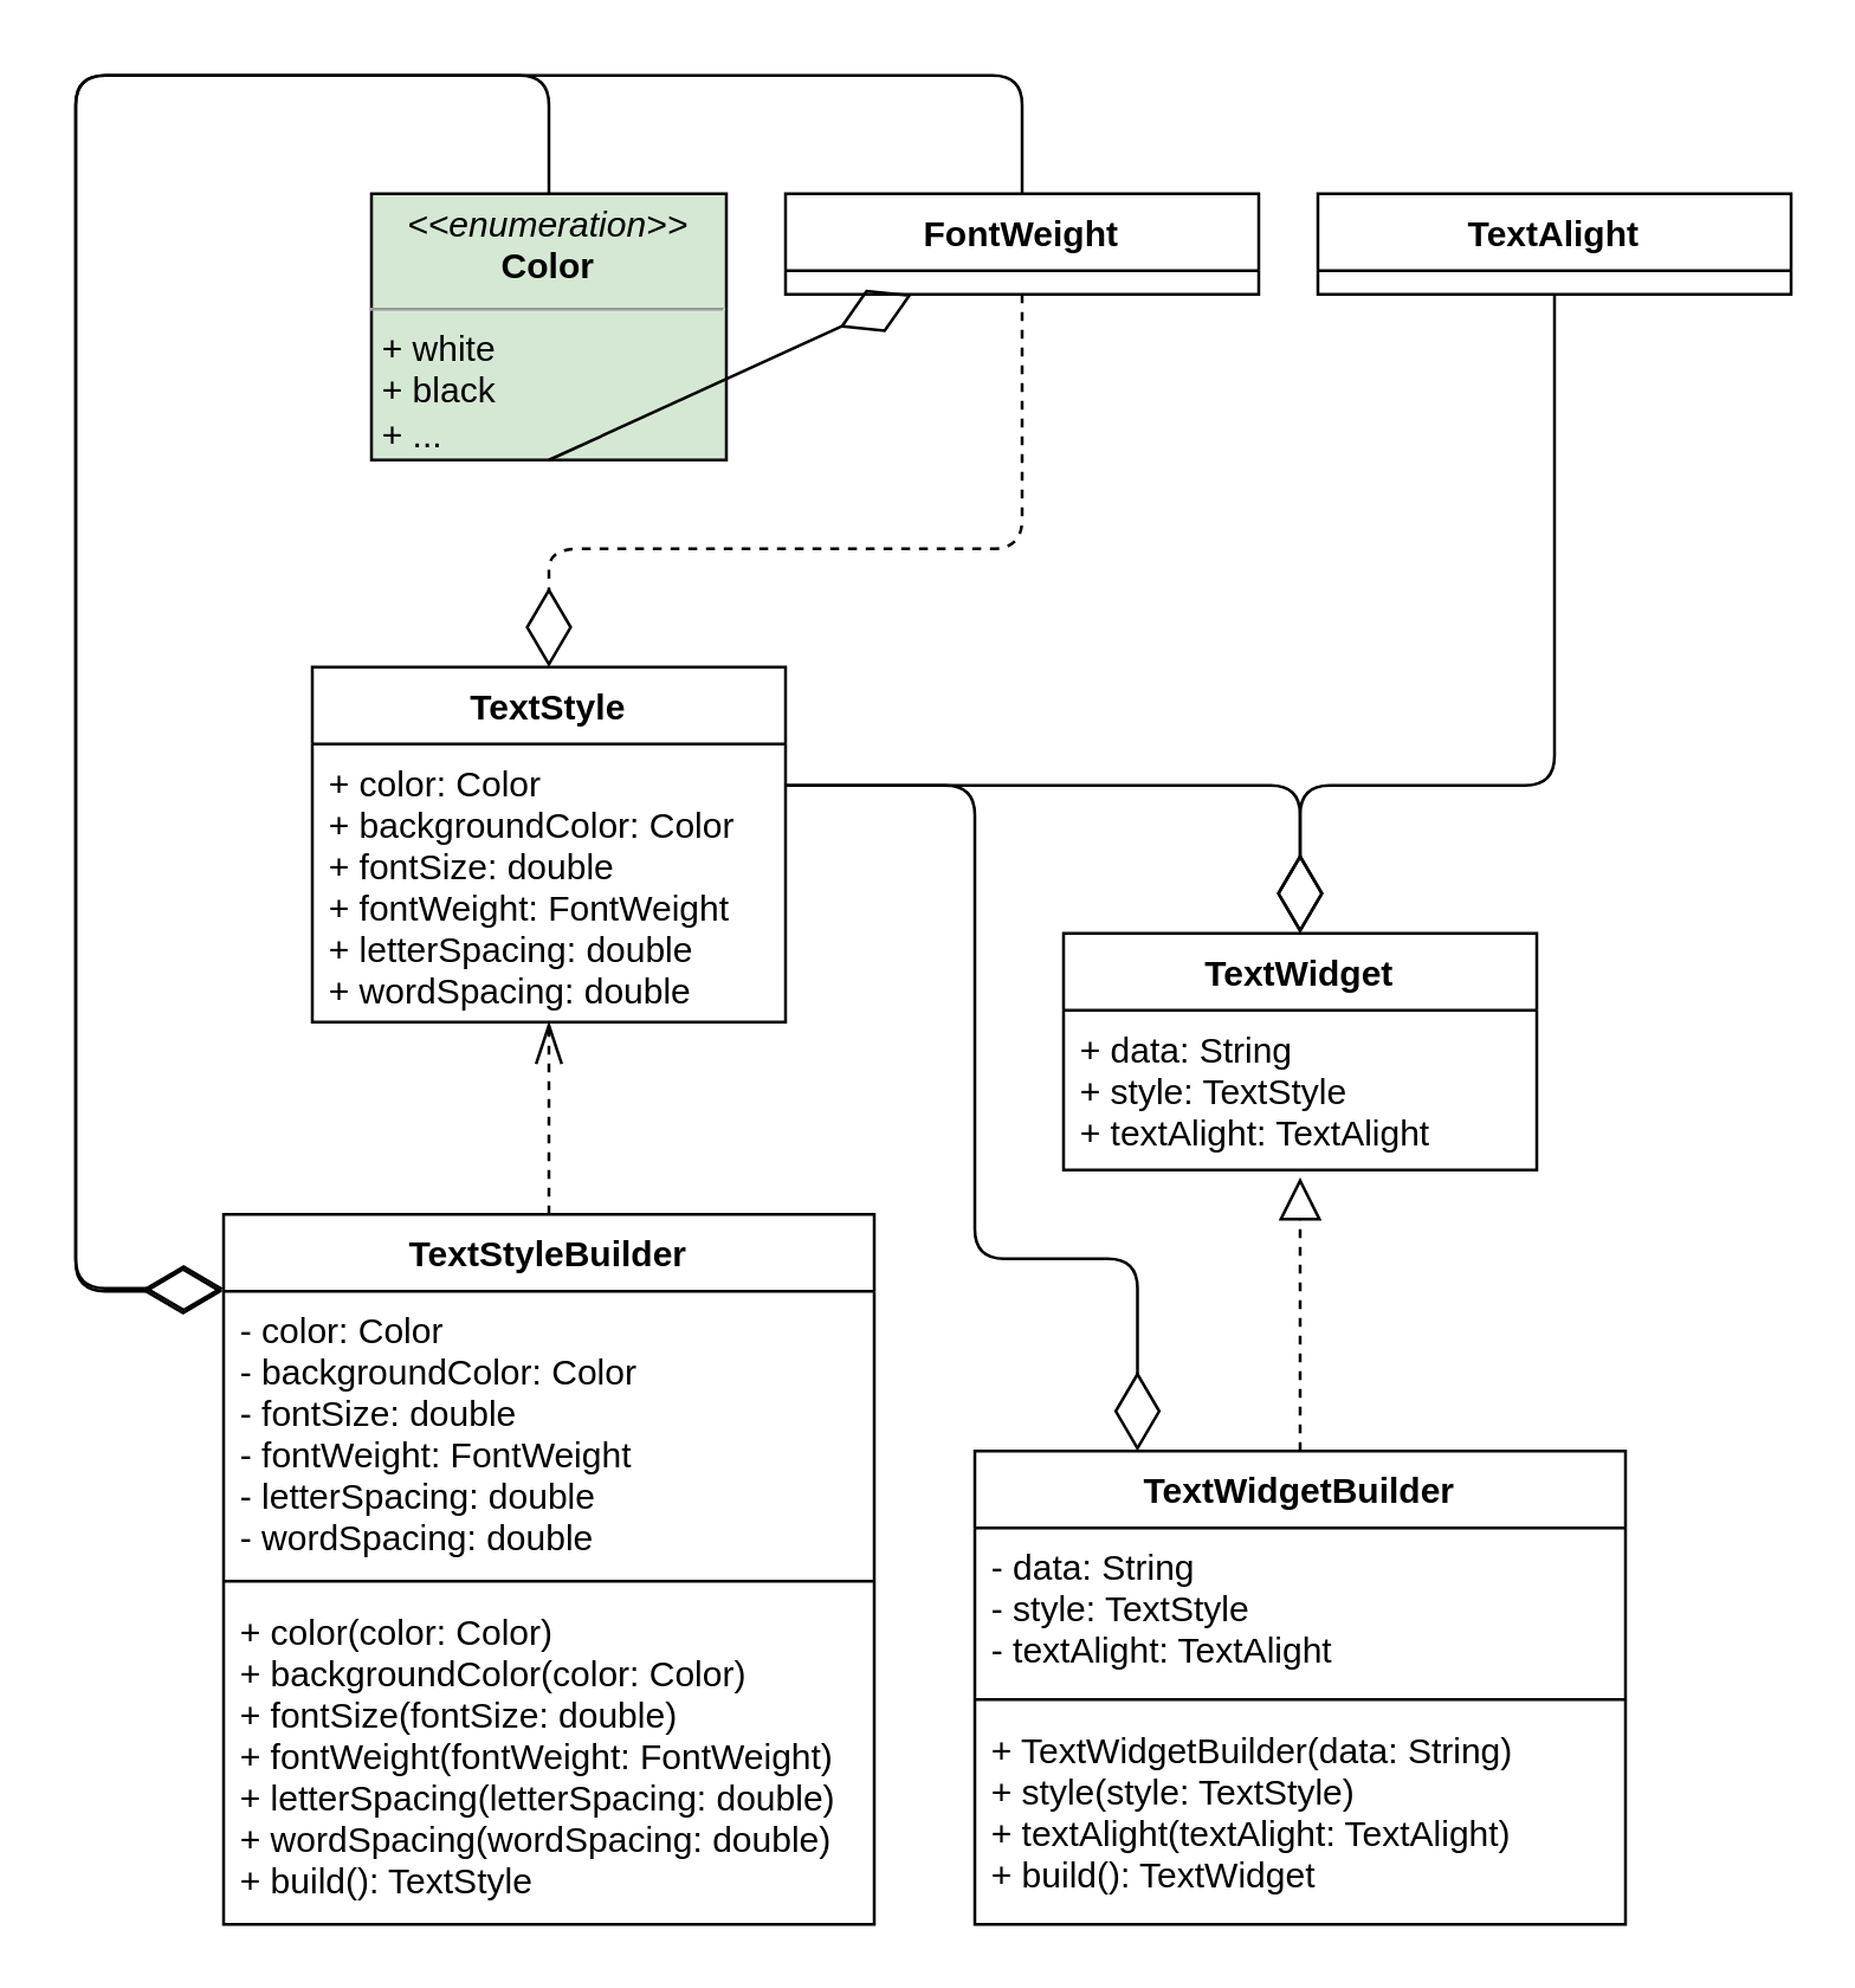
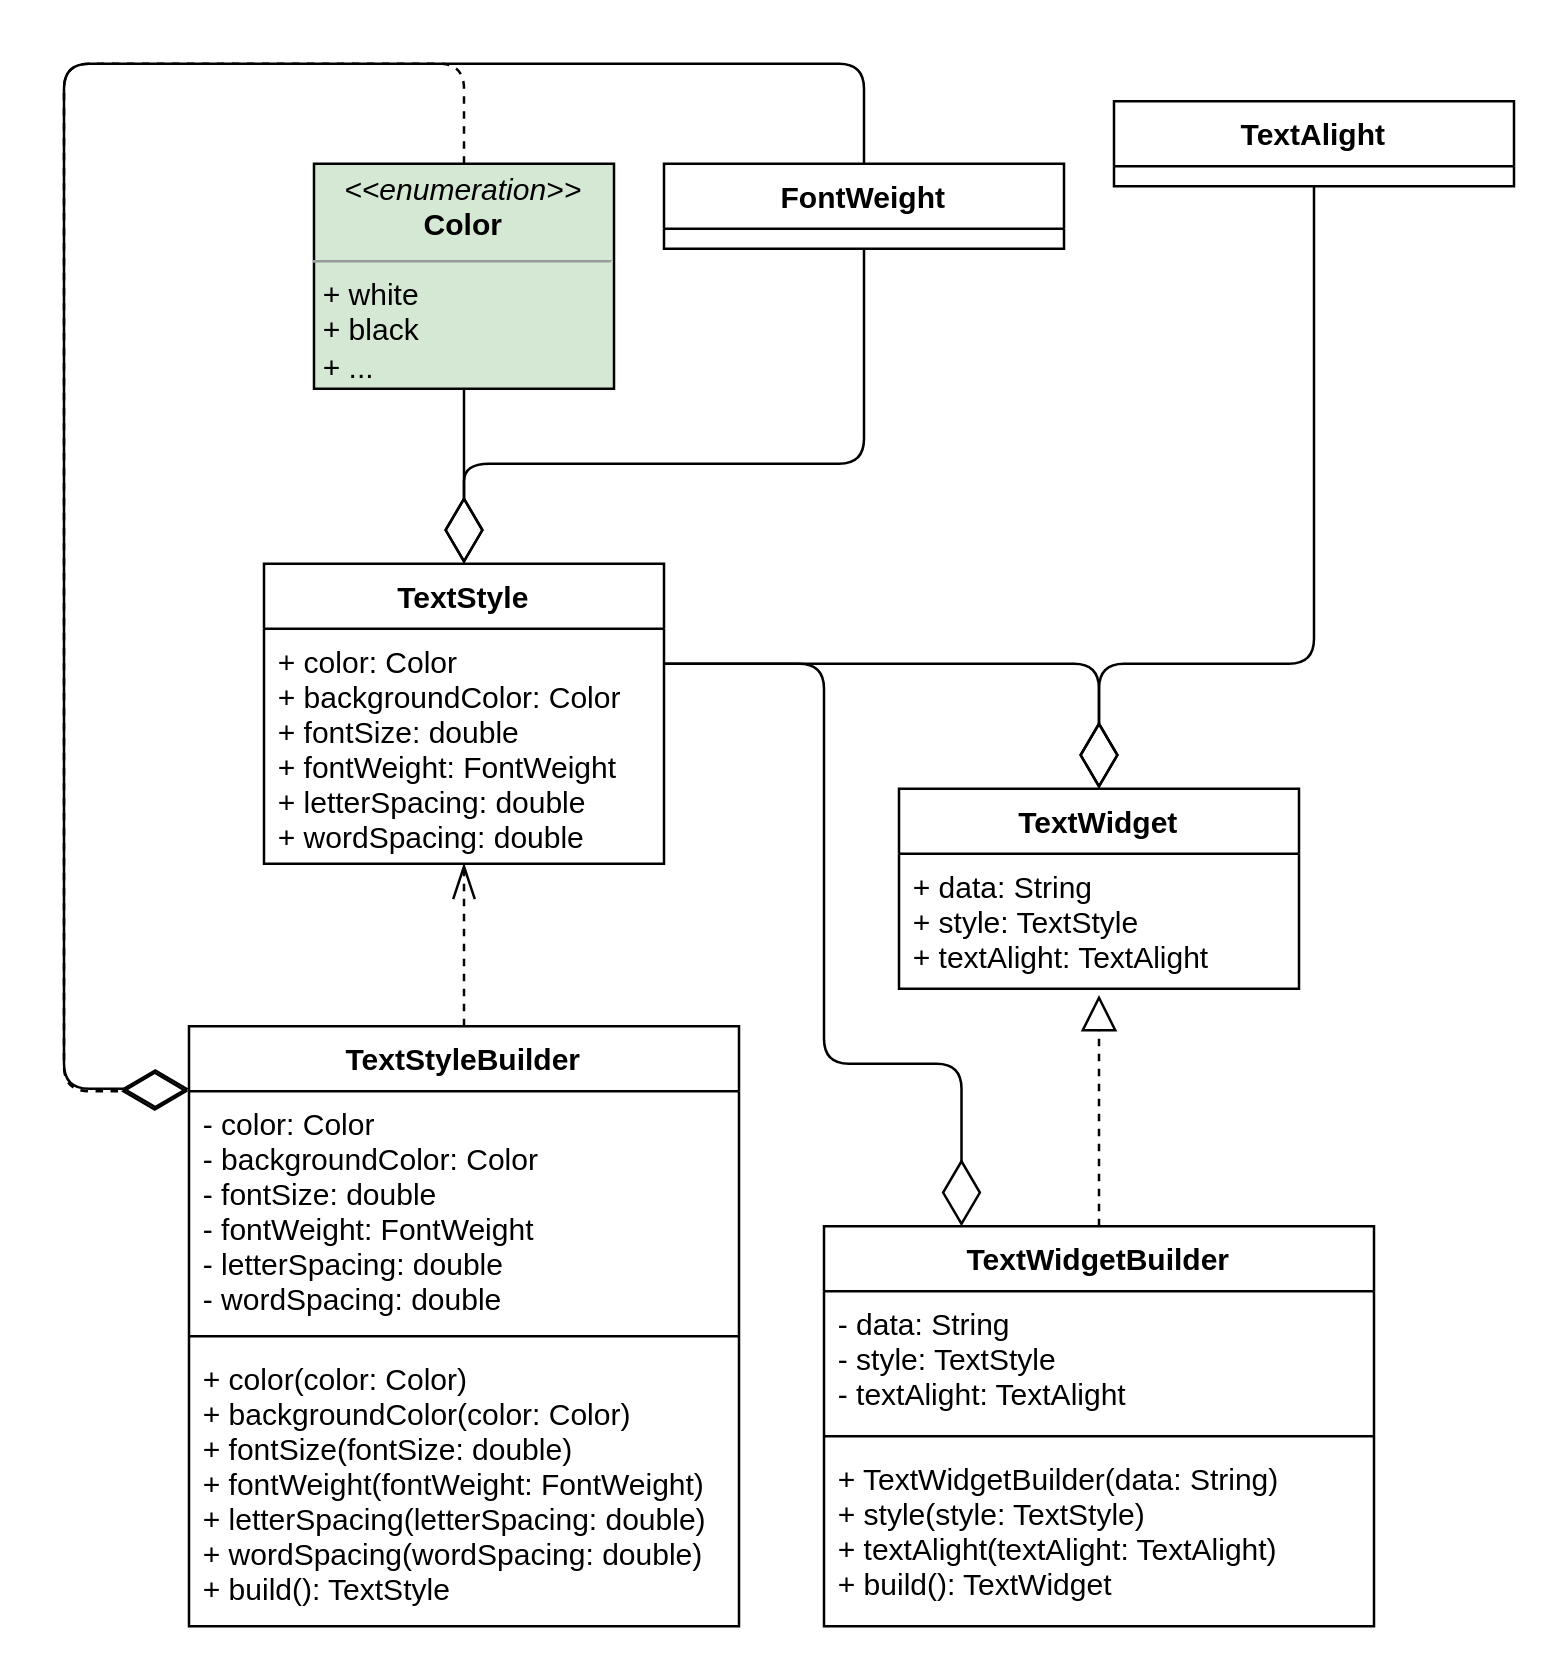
- <mxCell id="13" value="" style="endArrow=diamondThin;endFill=0;endSize=24;html=1;entryX=-0.001;entryY=0.108;entryDx=0;entryDy=0;entryPerimeter=0;exitX=0.5;exitY=0;exitDx=0;exitDy=0;" edge="1" parent="1" source="3" target="8"><mxGeometry width="160" relative="1" as="geometry"><mxPoint x="-110" y="440" as="sourcePoint" /><mxPoint x="50" y="440" as="targetPoint" /><Array as="points"><mxPoint x="180" y="20" /><mxPoint x="20" y="20" /><mxPoint x="20" y="431" /></Array></mxGeometry></mxCell>
+ <mxCell id="13" value="" style="endArrow=diamondThin;endFill=0;endSize=24;html=1;entryX=-0.001;entryY=0.108;entryDx=0;entryDy=0;entryPerimeter=0;exitX=0.5;exitY=0;exitDx=0;exitDy=0;dashed=1;" edge="1" parent="1" source="3" target="8"><mxGeometry width="160" relative="1" as="geometry"><mxPoint x="-110" y="440" as="sourcePoint" /><mxPoint x="50" y="440" as="targetPoint" /><Array as="points"><mxPoint x="180" y="20" /><mxPoint x="20" y="20" /><mxPoint x="20" y="431" /></Array></mxGeometry></mxCell>
- <mxCell id="15" value="TextAlight" style="swimlane;fontStyle=1;align=center;verticalAlign=top;childLayout=stackLayout;horizontal=1;startSize=26;horizontalStack=0;resizeParent=1;resizeParentMax=0;resizeLast=0;collapsible=1;marginBottom=0;" vertex="1" parent="1"><mxGeometry x="440" y="60" width="160" height="34" as="geometry" /></mxCell>
+ <mxCell id="15" value="TextAlight" style="swimlane;fontStyle=1;align=center;verticalAlign=top;childLayout=stackLayout;horizontal=1;startSize=26;horizontalStack=0;resizeParent=1;resizeParentMax=0;resizeLast=0;collapsible=1;marginBottom=0;" vertex="1" parent="1"><mxGeometry x="440" y="35" width="160" height="34" as="geometry" /></mxCell>
- <mxCell id="6" value="" style="endArrow=diamondThin;endFill=0;endSize=24;html=1;exitX=0.5;exitY=1;exitDx=0;exitDy=0;" edge="1" parent="1" source="3" target="2"><mxGeometry width="160" relative="1" as="geometry"><mxPoint x="120" y="210" as="sourcePoint" /><mxPoint x="280" y="210" as="targetPoint" /></mxGeometry></mxCell>
+ <mxCell id="6" value="" style="endArrow=diamondThin;endFill=0;endSize=24;html=1;entryX=0.5;entryY=0;entryDx=0;entryDy=0;exitX=0.5;exitY=1;exitDx=0;exitDy=0;" edge="1" parent="1" source="3" target="4"><mxGeometry width="160" relative="1" as="geometry"><mxPoint x="120" y="210" as="sourcePoint" /><mxPoint x="280" y="210" as="targetPoint" /></mxGeometry></mxCell>
- <mxCell id="7" value="" style="endArrow=diamondThin;endFill=0;endSize=24;html=1;exitX=0.5;exitY=1;exitDx=0;exitDy=0;entryX=0.5;entryY=0;entryDx=0;entryDy=0;dashed=1;" edge="1" parent="1" source="2" target="4"><mxGeometry width="160" relative="1" as="geometry"><mxPoint x="120" y="210" as="sourcePoint" /><mxPoint x="180" y="220" as="targetPoint" /><Array as="points"><mxPoint x="340" y="180" /><mxPoint x="180" y="180" /></Array></mxGeometry></mxCell>
+ <mxCell id="7" value="" style="endArrow=diamondThin;endFill=0;endSize=24;html=1;exitX=0.5;exitY=1;exitDx=0;exitDy=0;entryX=0.5;entryY=0;entryDx=0;entryDy=0;" edge="1" parent="1" source="2" target="4"><mxGeometry width="160" relative="1" as="geometry"><mxPoint x="120" y="210" as="sourcePoint" /><mxPoint x="180" y="220" as="targetPoint" /><Array as="points"><mxPoint x="340" y="180" /><mxPoint x="180" y="180" /></Array></mxGeometry></mxCell>
